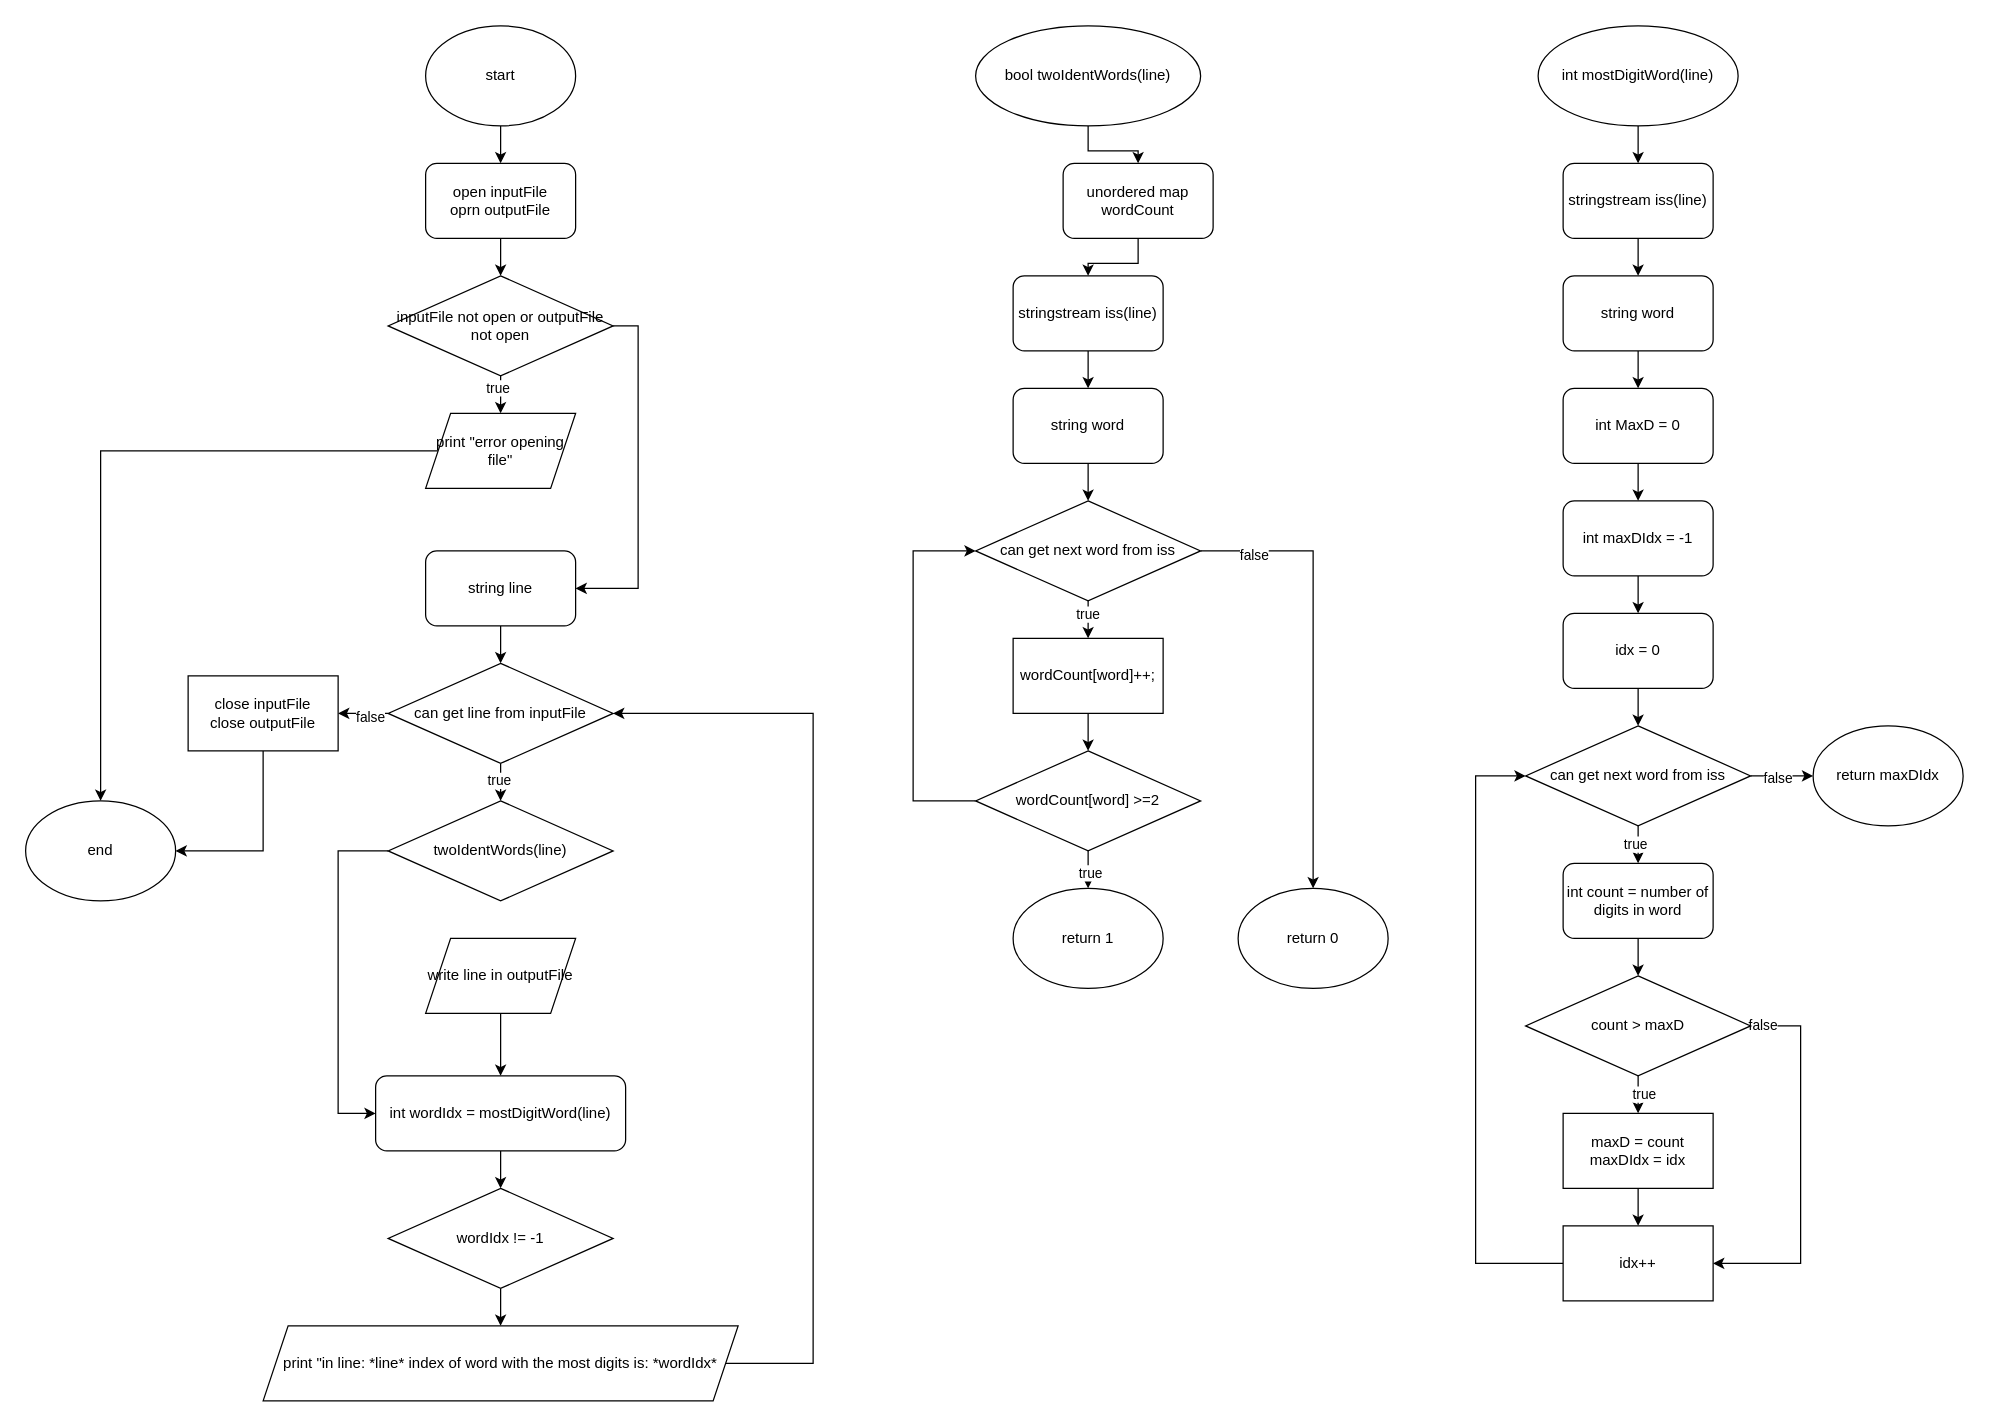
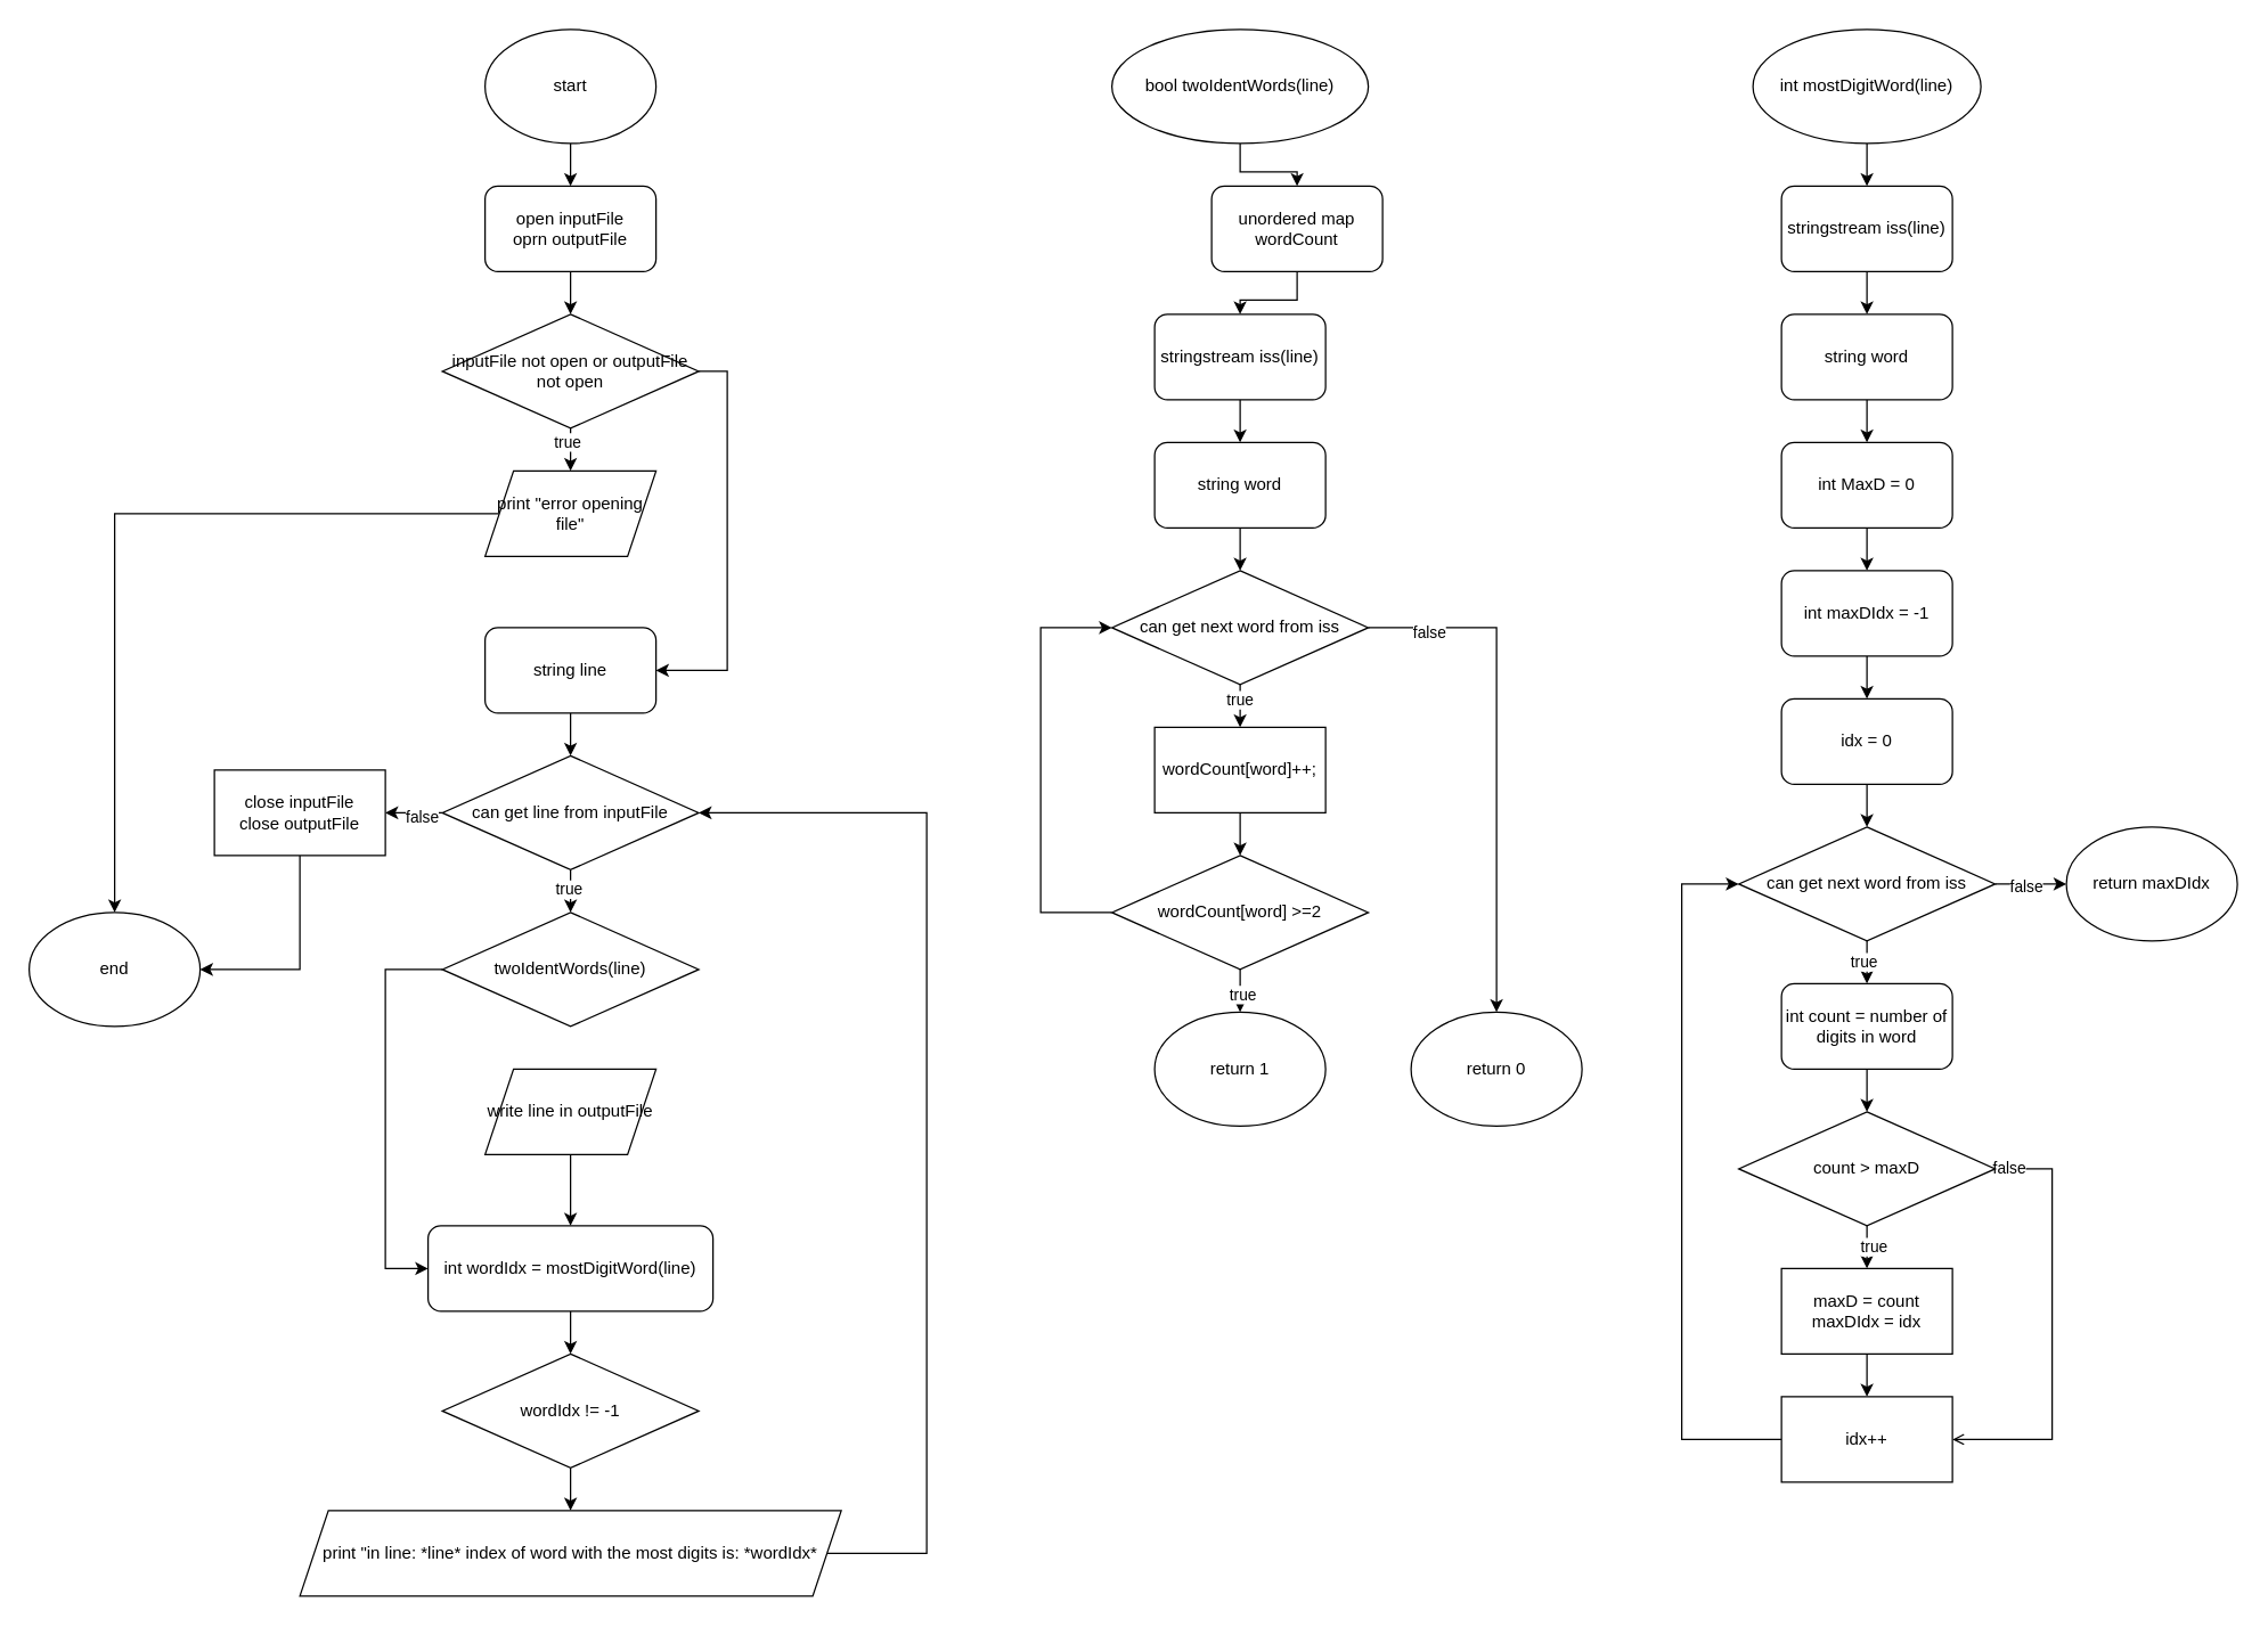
- <mxCell id="68" style="edgeStyle=orthogonalEdgeStyle;rounded=0;orthogonalLoop=1;jettySize=auto;html=1;entryX=1;entryY=0.5;entryDx=0;entryDy=0;" edge="1" parent="1" source="70" target="74"><mxGeometry relative="1" as="geometry"><Array as="points"><mxPoint x="1440" y="820" /><mxPoint x="1440" y="1010" /></Array></mxGeometry></mxCell>
+ <mxCell id="68" style="edgeStyle=orthogonalEdgeStyle;rounded=0;orthogonalLoop=1;jettySize=auto;html=1;entryX=1;entryY=0.5;entryDx=0;entryDy=0;endArrow=open;" edge="1" parent="1" source="70" target="74"><mxGeometry relative="1" as="geometry"><Array as="points"><mxPoint x="1440" y="820" /><mxPoint x="1440" y="1010" /></Array></mxGeometry></mxCell>
